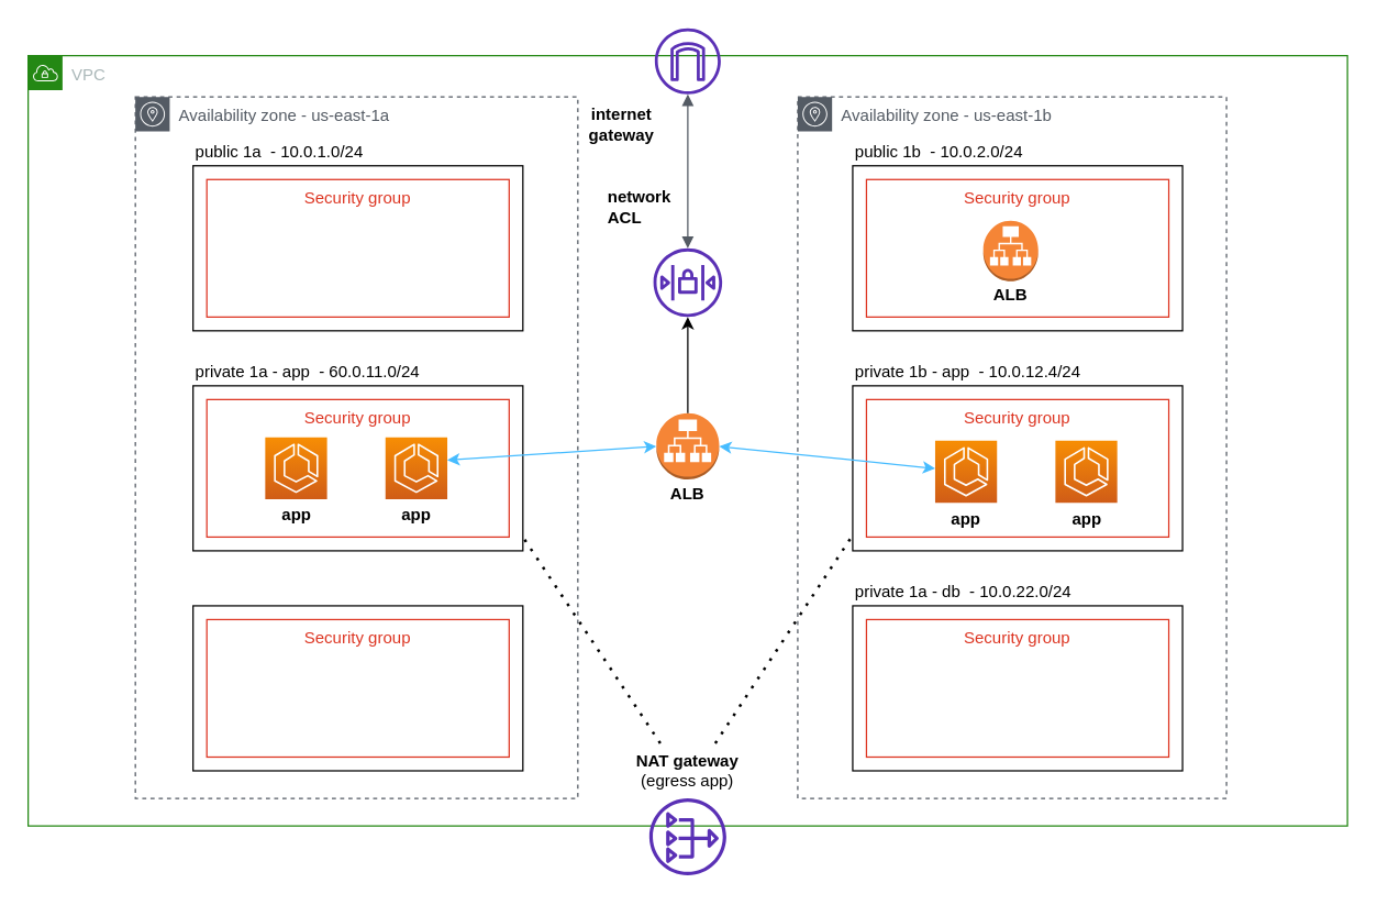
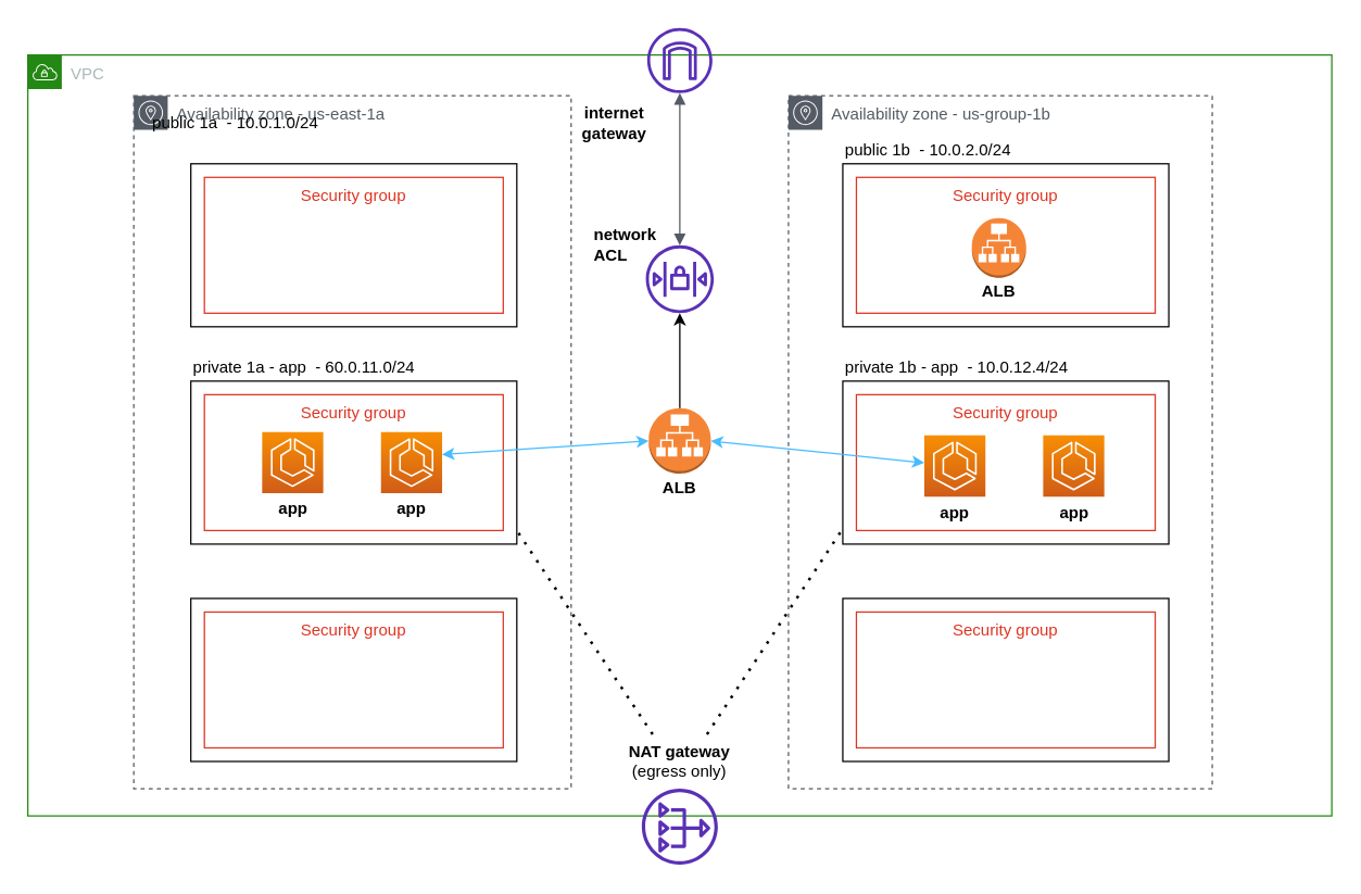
- <mxCell id="3" value="Availability zone - us-east-1b" style="outlineConnect=0;gradientColor=none;html=1;whiteSpace=wrap;fontSize=12;fontStyle=0;shape=mxgraph.aws4.group;grIcon=mxgraph.aws4.group_availability_zone;strokeColor=#545B64;fillColor=none;verticalAlign=top;align=left;spacingLeft=30;fontColor=#545B64;dashed=1;" parent="1" vertex="1"><mxGeometry x="580" y="70" width="312" height="510" as="geometry" /></mxCell>
+ <mxCell id="3" value="Availability zone - us-group-1b" style="outlineConnect=0;gradientColor=none;html=1;whiteSpace=wrap;fontSize=12;fontStyle=0;shape=mxgraph.aws4.group;grIcon=mxgraph.aws4.group_availability_zone;strokeColor=#545B64;fillColor=none;verticalAlign=top;align=left;spacingLeft=30;fontColor=#545B64;dashed=1;" parent="1" vertex="1"><mxGeometry x="580" y="70" width="312" height="510" as="geometry" /></mxCell>
- <mxCell id="9" value="public 1a&amp;nbsp; - 10.0.1.0/24" style="text;html=1;strokeColor=none;fillColor=none;align=left;verticalAlign=middle;whiteSpace=wrap;rounded=0;" parent="1" vertex="1"><mxGeometry x="140" y="100" width="150" height="20" as="geometry" /></mxCell>
+ <mxCell id="9" value="public 1a&amp;nbsp; - 10.0.1.0/24" style="text;html=1;strokeColor=none;fillColor=none;align=left;verticalAlign=middle;whiteSpace=wrap;rounded=0;" parent="1" vertex="1"><mxGeometry x="110" y="80" width="150" height="20" as="geometry" /></mxCell>
- <mxCell id="26" value="&lt;b&gt;network ACL&lt;/b&gt;" style="text;html=1;strokeColor=none;fillColor=none;align=left;verticalAlign=middle;whiteSpace=wrap;rounded=0;" parent="1" vertex="1"><mxGeometry x="440" y="140" width="40" height="20" as="geometry" /></mxCell>
+ <mxCell id="26" value="&lt;b&gt;network ACL&lt;/b&gt;" style="text;html=1;strokeColor=none;fillColor=none;align=left;verticalAlign=middle;whiteSpace=wrap;rounded=0;" parent="1" vertex="1"><mxGeometry x="435" y="170" width="40" height="20" as="geometry" /></mxCell>
- <mxCell id="22" value="private 1a - db&amp;nbsp; - 10.0.22.0/24" style="text;html=1;strokeColor=none;fillColor=none;align=left;verticalAlign=middle;whiteSpace=wrap;rounded=0;" parent="1" vertex="1"><mxGeometry x="620" y="420" width="190" height="20" as="geometry" /></mxCell>
- <mxCell id="43" value="&lt;b&gt;NAT gateway &lt;/b&gt;(egress app)" style="text;html=1;strokeColor=none;fillColor=none;align=center;verticalAlign=middle;whiteSpace=wrap;rounded=0;" vertex="1" parent="1"><mxGeometry x="450" y="550" width="100" height="20" as="geometry" /></mxCell>
+ <mxCell id="43" value="&lt;b&gt;NAT gateway &lt;/b&gt;(egress only)" style="text;html=1;strokeColor=none;fillColor=none;align=center;verticalAlign=middle;whiteSpace=wrap;rounded=0;" vertex="1" parent="1"><mxGeometry x="450" y="550" width="100" height="20" as="geometry" /></mxCell>
